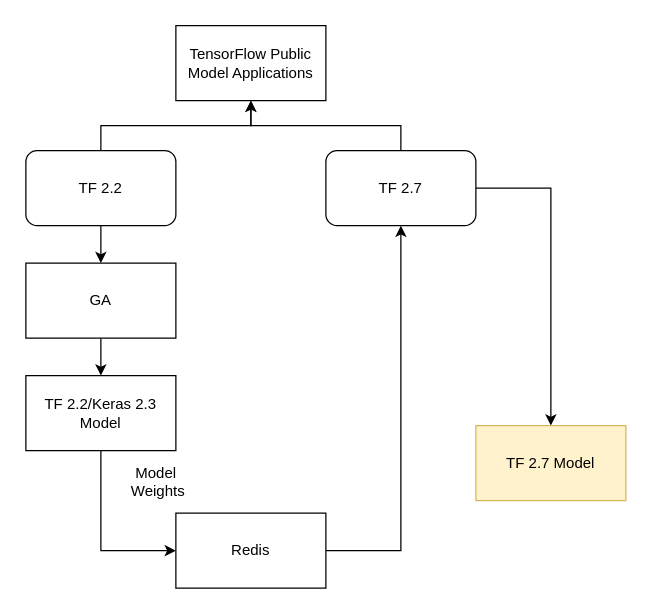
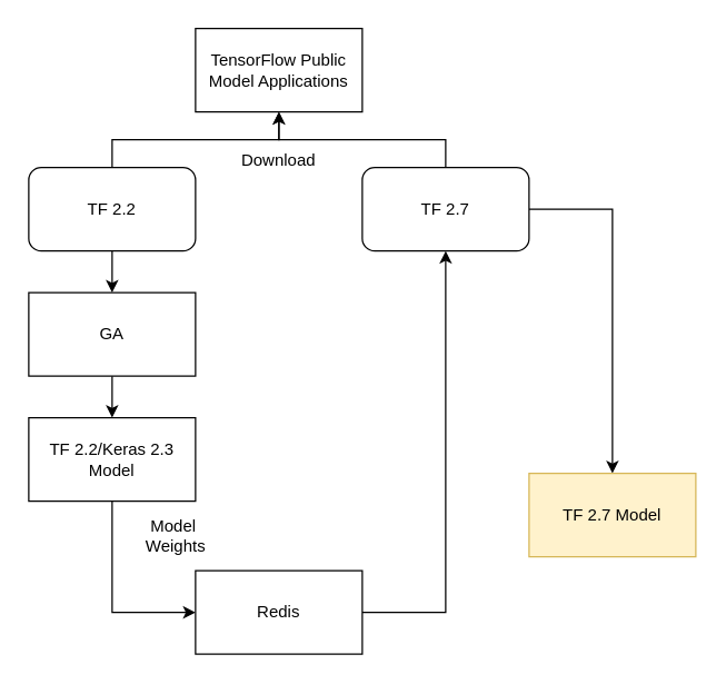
+ <mxCell id="9" value="Download" style="text;html=1;strokeColor=none;fillColor=none;align=center;verticalAlign=middle;whiteSpace=wrap;rounded=0;" vertex="1" parent="1"><mxGeometry x="170" y="100" width="60" height="30" as="geometry" /></mxCell>
